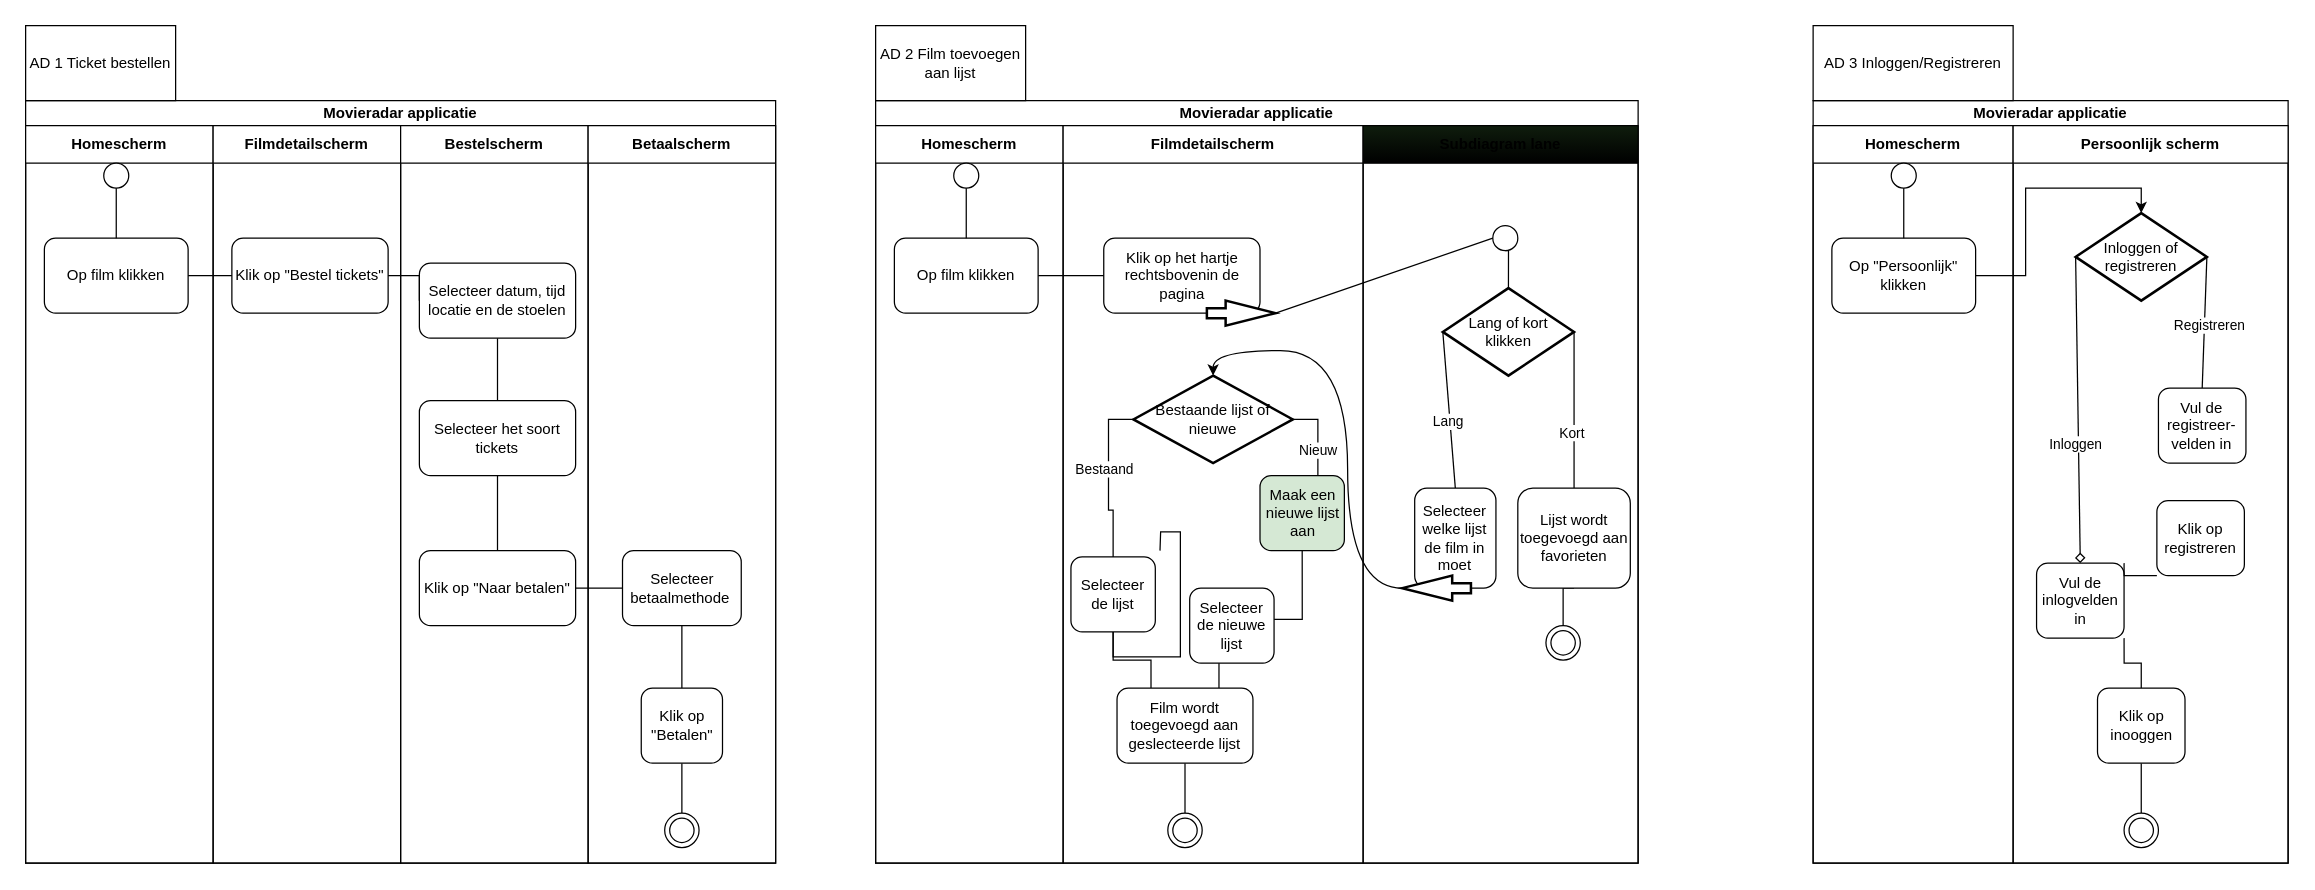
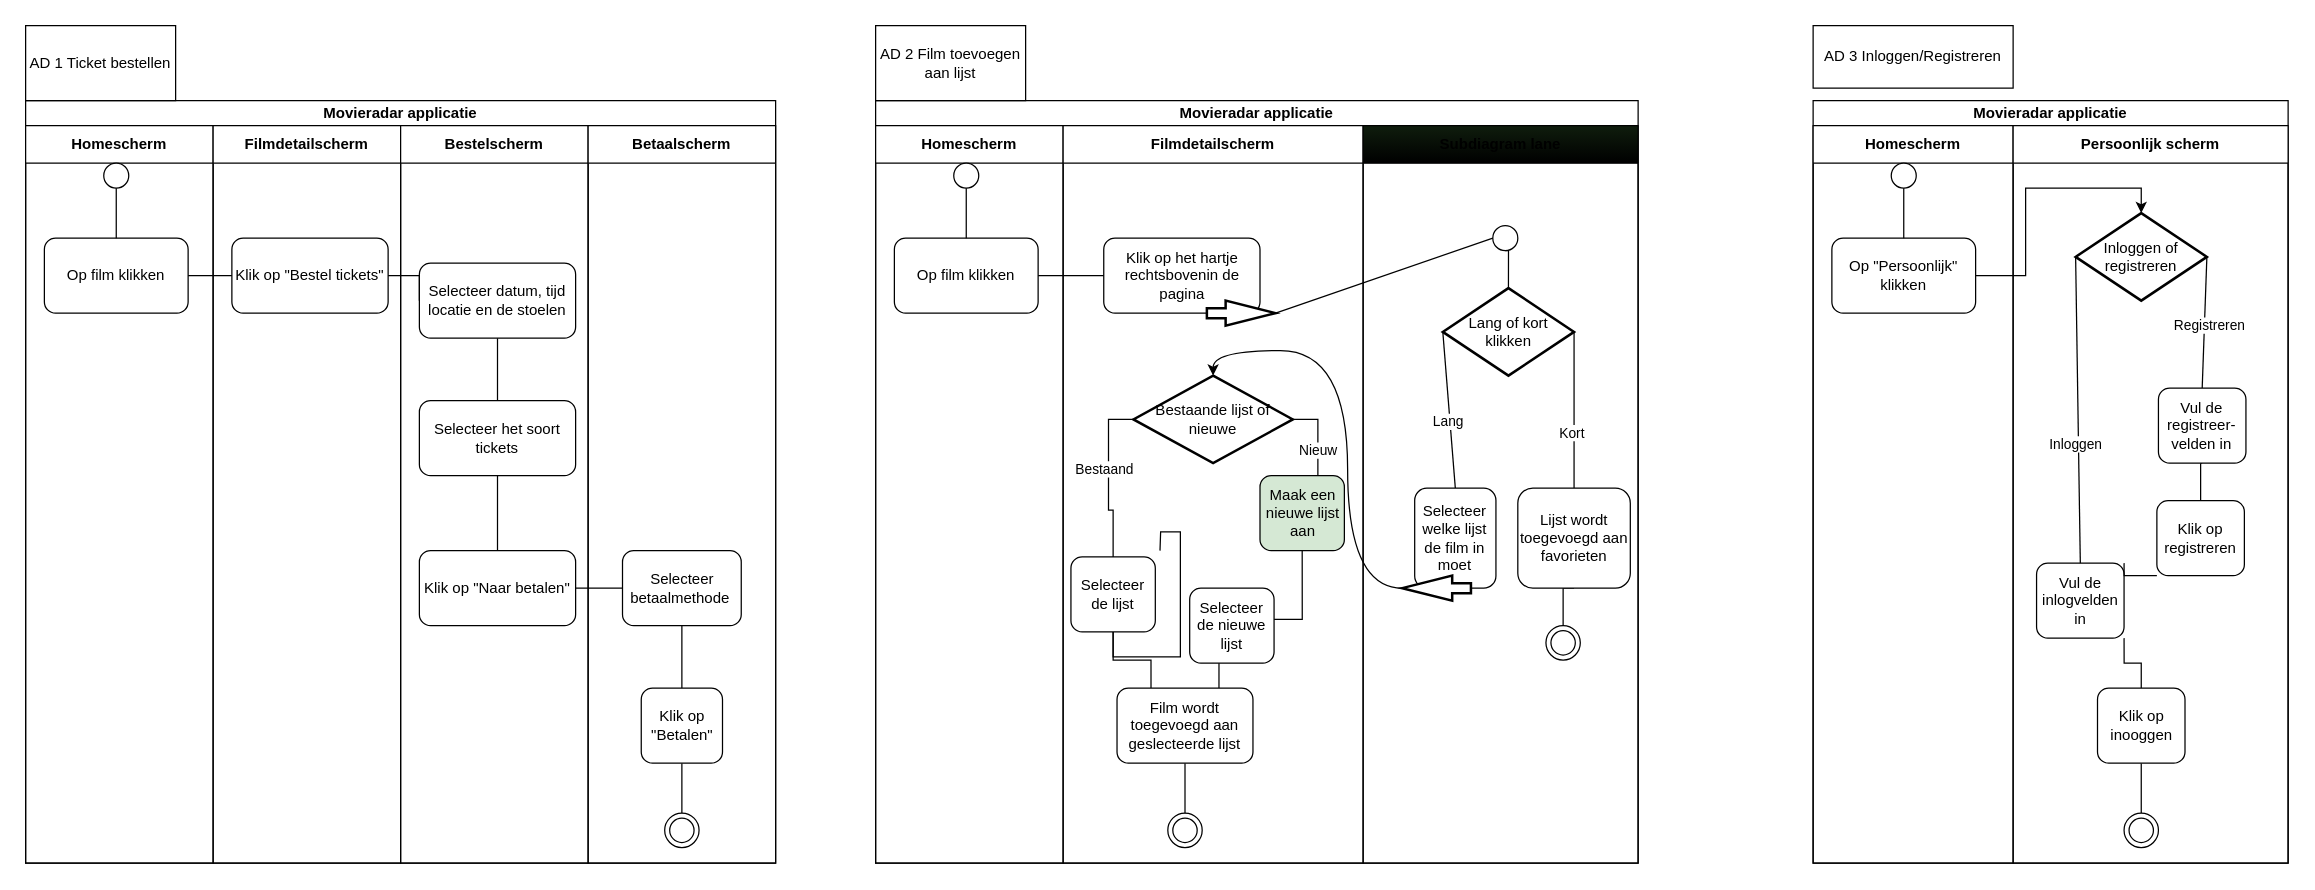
- <mxCell id="89" value="AD 3 Inloggen/Registreren" style="rounded=0;whiteSpace=wrap;html=1;" vertex="1" parent="1"><mxGeometry x="1450" y="20" width="160" height="60" as="geometry" /></mxCell>
+ <mxCell id="89" value="AD 3 Inloggen/Registreren" style="rounded=0;whiteSpace=wrap;html=1;" vertex="1" parent="1"><mxGeometry x="1450" y="20" width="160" height="50" as="geometry" /></mxCell>
+ <mxCell id="81" style="edgeStyle=orthogonalEdgeStyle;rounded=0;orthogonalLoop=1;jettySize=auto;html=1;exitX=0.5;exitY=1;exitDx=0;exitDy=0;entryX=0.5;entryY=0;entryDx=0;entryDy=0;endArrow=none;endFill=0;" edge="1" parent="73" source="82" target="84"><mxGeometry relative="1" as="geometry" /></mxCell>
- <mxCell id="76" style="rounded=0;orthogonalLoop=1;jettySize=auto;html=1;exitX=0;exitY=0.5;exitDx=0;exitDy=0;exitPerimeter=0;entryX=0.5;entryY=0;entryDx=0;entryDy=0;endArrow=diamond;endFill=0;" edge="1" parent="73" source="80" target="75"><mxGeometry relative="1" as="geometry" /></mxCell>
+ <mxCell id="76" style="rounded=0;orthogonalLoop=1;jettySize=auto;html=1;exitX=0;exitY=0.5;exitDx=0;exitDy=0;exitPerimeter=0;entryX=0.5;entryY=0;entryDx=0;entryDy=0;endArrow=none;endFill=0;" edge="1" parent="73" source="80" target="75"><mxGeometry relative="1" as="geometry" /></mxCell>
